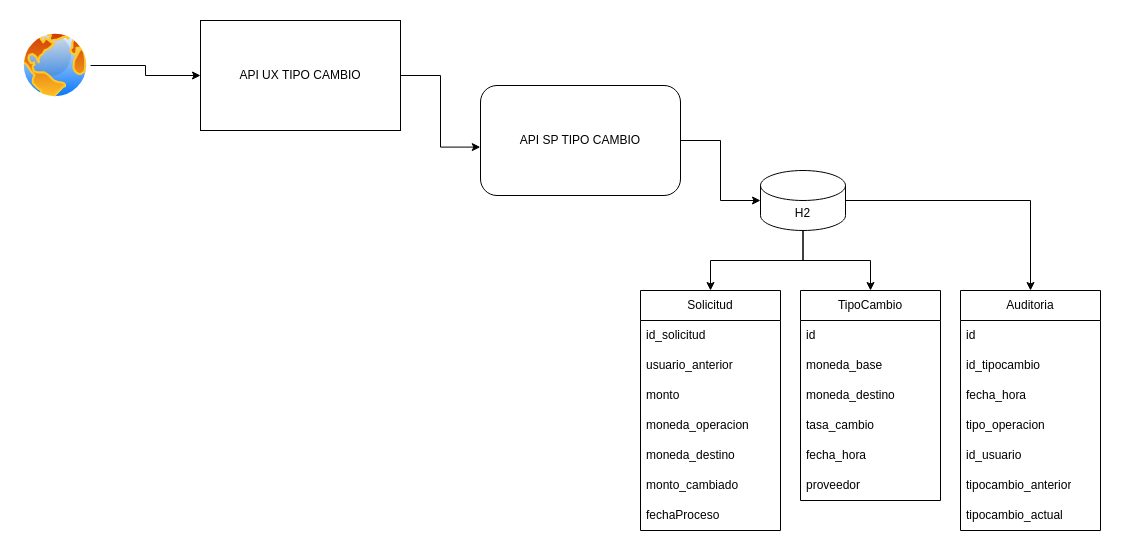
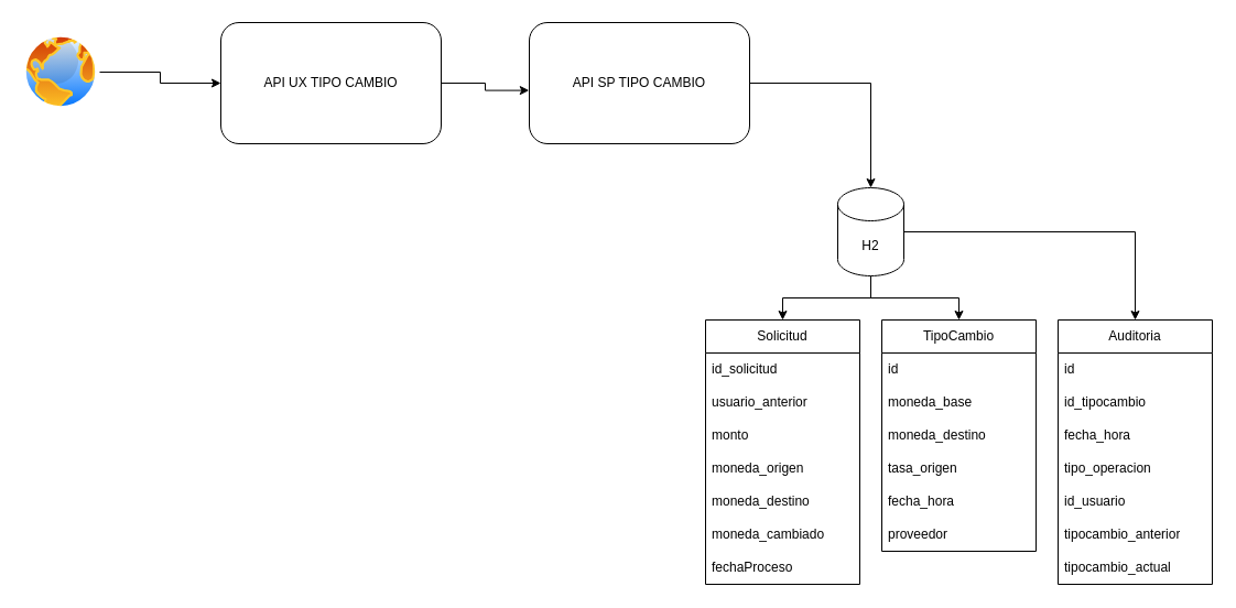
- <mxCell id="2" value="API UX TIPO CAM&lt;span style=&quot;background-color: initial;&quot;&gt;BIO&lt;/span&gt;" style="whiteSpace=wrap;html=1;rounded=0;" vertex="1" parent="1"><mxGeometry x="200" y="20" width="200" height="110" as="geometry" /></mxCell>
+ <mxCell id="2" value="API UX TIPO CAM&lt;span style=&quot;background-color: initial;&quot;&gt;BIO&lt;/span&gt;" style="rounded=1;whiteSpace=wrap;html=1;" vertex="1" parent="1"><mxGeometry x="200" y="20" width="200" height="110" as="geometry" /></mxCell>
- <mxCell id="4" value="API SP TIPO CAMBIO" style="rounded=1;whiteSpace=wrap;html=1;" vertex="1" parent="1"><mxGeometry x="480" y="85" width="200" height="110" as="geometry" /></mxCell>
+ <mxCell id="4" value="API SP TIPO CAMBIO" style="rounded=1;whiteSpace=wrap;html=1;" vertex="1" parent="1"><mxGeometry x="480" y="20" width="200" height="110" as="geometry" /></mxCell>
- <mxCell id="9" value="H2" style="shape=cylinder3;whiteSpace=wrap;html=1;boundedLbl=1;backgroundOutline=1;size=15;" vertex="1" parent="1"><mxGeometry x="760" y="170" width="85" height="60" as="geometry" /></mxCell>
+ <mxCell id="9" value="H2" style="shape=cylinder3;whiteSpace=wrap;html=1;boundedLbl=1;backgroundOutline=1;size=15;" vertex="1" parent="1"><mxGeometry x="760" y="170" width="60" height="80" as="geometry" /></mxCell>
- <mxCell id="14" value="moneda_operacion" style="text;strokeColor=none;fillColor=none;align=left;verticalAlign=middle;spacingLeft=4;spacingRight=4;overflow=hidden;points=[[0,0.5],[1,0.5]];portConstraint=eastwest;rotatable=0;whiteSpace=wrap;html=1;" vertex="1" parent="10"><mxGeometry y="120" width="140" height="30" as="geometry" /></mxCell>
+ <mxCell id="14" value="moneda_origen" style="text;strokeColor=none;fillColor=none;align=left;verticalAlign=middle;spacingLeft=4;spacingRight=4;overflow=hidden;points=[[0,0.5],[1,0.5]];portConstraint=eastwest;rotatable=0;whiteSpace=wrap;html=1;" vertex="1" parent="10"><mxGeometry y="120" width="140" height="30" as="geometry" /></mxCell>
- <mxCell id="22" value="tasa_cambio" style="text;strokeColor=none;fillColor=none;align=left;verticalAlign=middle;spacingLeft=4;spacingRight=4;overflow=hidden;points=[[0,0.5],[1,0.5]];portConstraint=eastwest;rotatable=0;whiteSpace=wrap;html=1;" vertex="1" parent="18"><mxGeometry y="120" width="140" height="30" as="geometry" /></mxCell>
+ <mxCell id="22" value="tasa_origen" style="text;strokeColor=none;fillColor=none;align=left;verticalAlign=middle;spacingLeft=4;spacingRight=4;overflow=hidden;points=[[0,0.5],[1,0.5]];portConstraint=eastwest;rotatable=0;whiteSpace=wrap;html=1;" vertex="1" parent="18"><mxGeometry y="120" width="140" height="30" as="geometry" /></mxCell>
- <mxCell id="16" value="monto_cambiado" style="text;strokeColor=none;fillColor=none;align=left;verticalAlign=middle;spacingLeft=4;spacingRight=4;overflow=hidden;points=[[0,0.5],[1,0.5]];portConstraint=eastwest;rotatable=0;whiteSpace=wrap;html=1;" vertex="1" parent="10"><mxGeometry y="180" width="140" height="30" as="geometry" /></mxCell>
+ <mxCell id="16" value="moneda_cambiado" style="text;strokeColor=none;fillColor=none;align=left;verticalAlign=middle;spacingLeft=4;spacingRight=4;overflow=hidden;points=[[0,0.5],[1,0.5]];portConstraint=eastwest;rotatable=0;whiteSpace=wrap;html=1;" vertex="1" parent="10"><mxGeometry y="180" width="140" height="30" as="geometry" /></mxCell>
